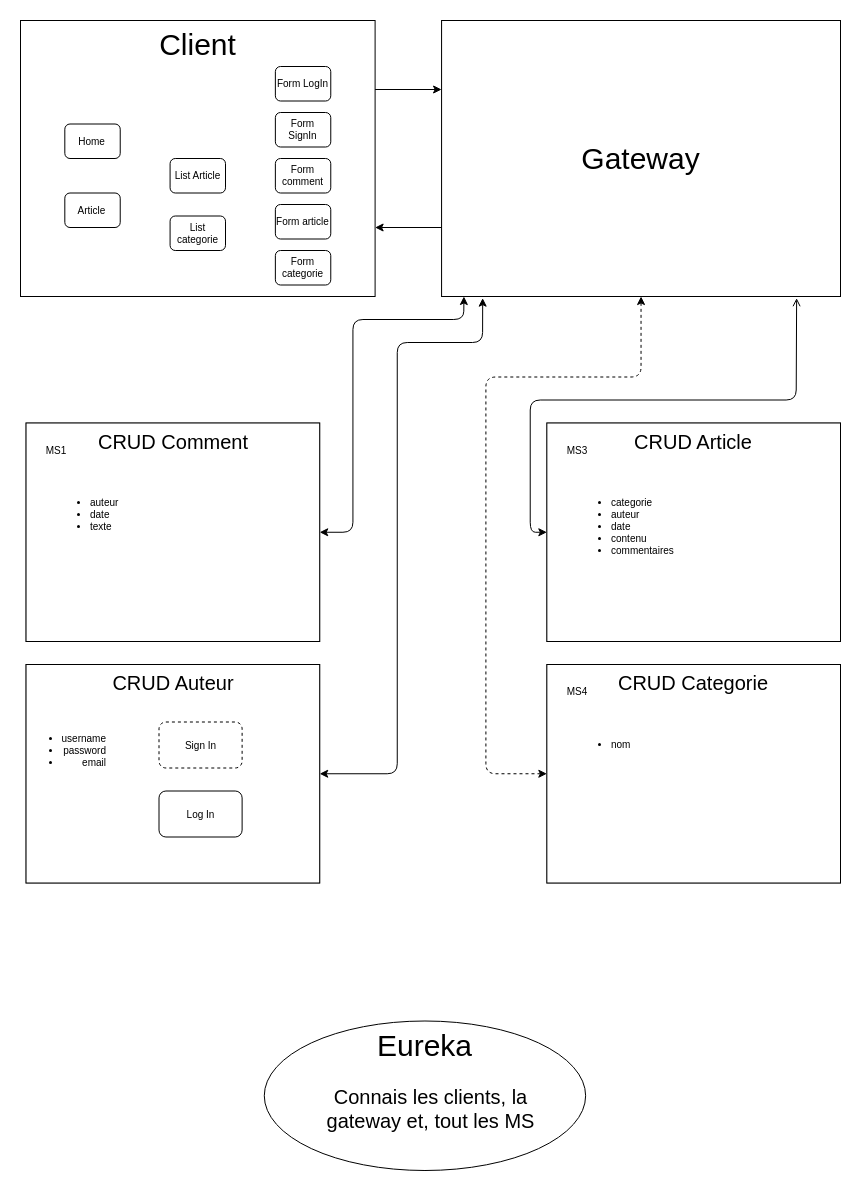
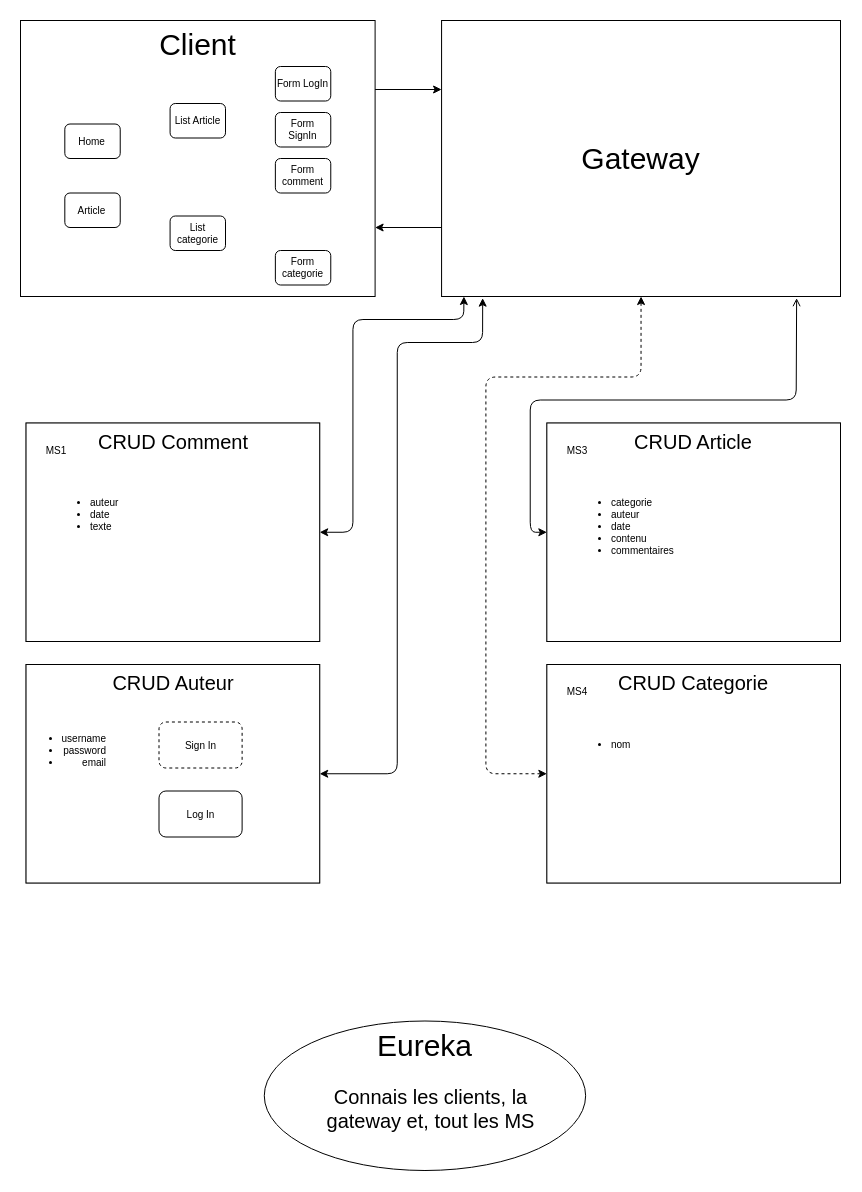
- <mxCell id="7" value="List Article" style="rounded=1;whiteSpace=wrap;html=1;fontSize=10;" vertex="1" parent="3"><mxGeometry x="149.595" y="138.0" width="55.405" height="34.5" as="geometry" /></mxCell>
+ <mxCell id="7" value="List Article" style="rounded=1;whiteSpace=wrap;html=1;fontSize=10;" vertex="1" parent="3"><mxGeometry x="149.595" y="83" width="55.405" height="34.5" as="geometry" /></mxCell>
- <mxCell id="10" value="Form article" style="rounded=1;whiteSpace=wrap;html=1;fontSize=10;" vertex="1" parent="3"><mxGeometry x="254.865" y="184.0" width="55.405" height="34.5" as="geometry" /></mxCell>
